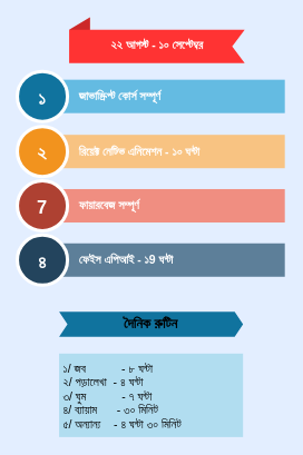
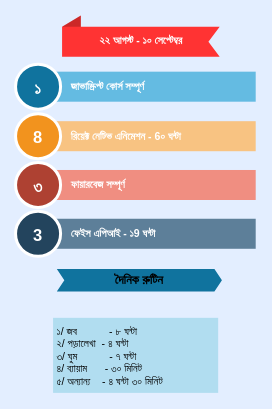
- <mxCell id="5" value="রিয়েক্ট নেটিভ এনিমেশন - ১০ ঘন্টা" style="shape=rect;whiteSpace=wrap;html=1;shadow=0;strokeColor=none;fillColor=#F8C382;arcSize=30;fontSize=14;spacingLeft=42;fontStyle=1;fontColor=#FFFFFF;align=left;" vertex="1" parent="1"><mxGeometry x="50" y="161" width="290" height="40" as="geometry" /></mxCell>
+ <mxCell id="5" value="রিয়েক্ট নেটিভ এনিমেশন - 6০ ঘন্টা" style="shape=rect;whiteSpace=wrap;html=1;shadow=0;strokeColor=none;fillColor=#F8C382;arcSize=30;fontSize=14;spacingLeft=42;fontStyle=1;fontColor=#FFFFFF;align=left;" vertex="1" parent="1"><mxGeometry x="50" y="161" width="290" height="40" as="geometry" /></mxCell>
- <mxCell id="6" value="২" style="shape=ellipse;perimeter=ellipsePerimeter;fontSize=22;fontStyle=1;shadow=0;strokeColor=#ffffff;fillColor=#F2931E;strokeWidth=4;fontColor=#ffffff;align=center;" vertex="1" parent="1"><mxGeometry x="20" y="151" width="60" height="60" as="geometry" /></mxCell>
+ <mxCell id="6" value="8" style="shape=ellipse;perimeter=ellipsePerimeter;fontSize=22;fontStyle=1;shadow=0;strokeColor=#ffffff;fillColor=#F2931E;strokeWidth=4;fontColor=#ffffff;align=center;" vertex="1" parent="1"><mxGeometry x="20" y="151" width="60" height="60" as="geometry" /></mxCell>
- <mxCell id="8" value="7" style="shape=ellipse;perimeter=ellipsePerimeter;fontSize=22;fontStyle=1;shadow=0;strokeColor=#ffffff;fillColor=#AE4132;strokeWidth=4;fontColor=#ffffff;align=center;" vertex="1" parent="1"><mxGeometry x="20" y="216" width="60" height="60" as="geometry" /></mxCell>
+ <mxCell id="8" value="৩" style="shape=ellipse;perimeter=ellipsePerimeter;fontSize=22;fontStyle=1;shadow=0;strokeColor=#ffffff;fillColor=#AE4132;strokeWidth=4;fontColor=#ffffff;align=center;" vertex="1" parent="1"><mxGeometry x="20" y="216" width="60" height="60" as="geometry" /></mxCell>
- <mxCell id="10" value="৪" style="shape=ellipse;perimeter=ellipsePerimeter;fontSize=22;fontStyle=1;shadow=0;strokeColor=#ffffff;fillColor=#23445D;strokeWidth=4;fontColor=#ffffff;align=center;" vertex="1" parent="1"><mxGeometry x="20" y="281" width="60" height="60" as="geometry" /></mxCell>
+ <mxCell id="10" value="3" style="shape=ellipse;perimeter=ellipsePerimeter;fontSize=22;fontStyle=1;shadow=0;strokeColor=#ffffff;fillColor=#23445D;strokeWidth=4;fontColor=#ffffff;align=center;" vertex="1" parent="1"><mxGeometry x="20" y="281" width="60" height="60" as="geometry" /></mxCell>
- <mxCell id="11" value="দৈনিক রুটিন" style="shape=step;perimeter=stepPerimeter;whiteSpace=wrap;html=1;fixedSize=1;size=10;fillColor=#10739E;strokeColor=none;fontSize=17;fontStyle=1;align=center;" vertex="1" parent="1"><mxGeometry x="70" y="373" width="220" height="30" as="geometry" /></mxCell>
+ <mxCell id="11" value="দৈনিক রুটিন" style="shape=step;perimeter=stepPerimeter;whiteSpace=wrap;html=1;fixedSize=1;size=10;fillColor=#10739E;strokeColor=none;fontSize=17;fontStyle=1;align=center;" vertex="1" parent="1"><mxGeometry x="75" y="358" width="220" height="30" as="geometry" /></mxCell>
